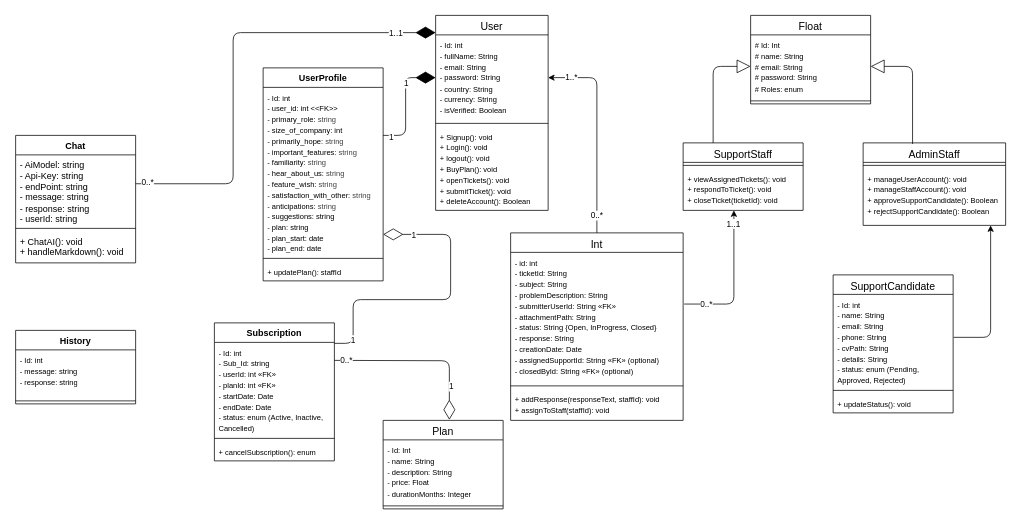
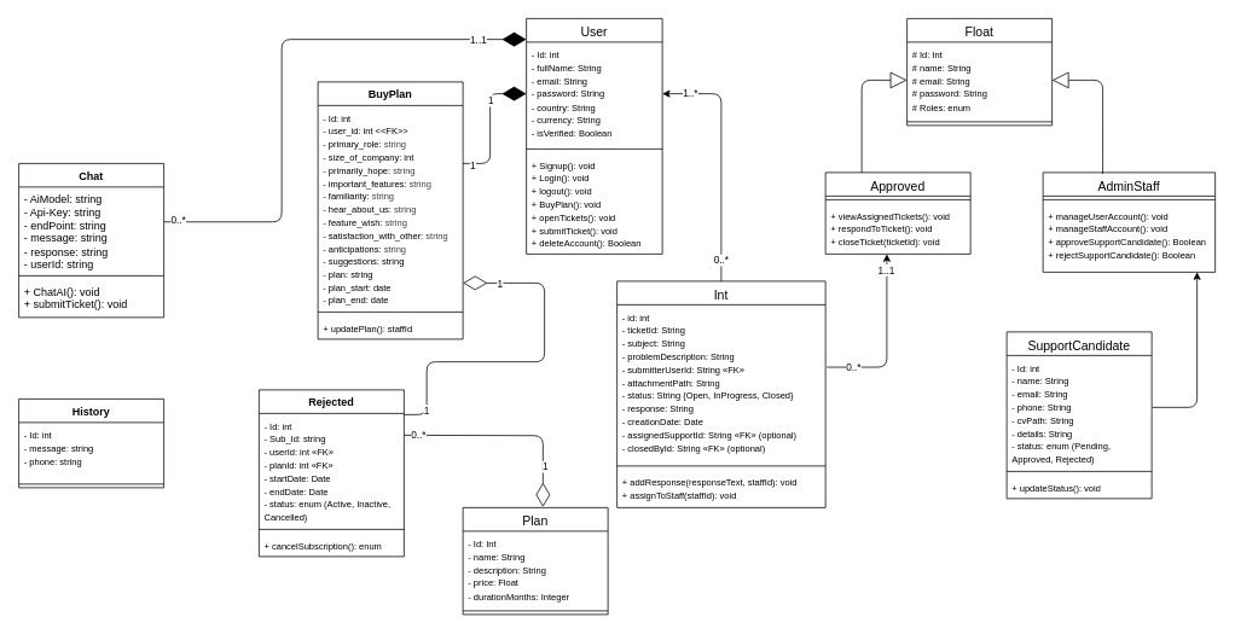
- <mxCell id="6" value="UserProfile" style="swimlane;fontStyle=1;align=center;verticalAlign=top;childLayout=stackLayout;horizontal=1;startSize=26;horizontalStack=0;resizeParent=1;resizeParentMax=0;resizeLast=0;collapsible=1;marginBottom=0;whiteSpace=wrap;html=1;" parent="1" vertex="1"><mxGeometry x="350" y="90" width="160" height="284" as="geometry" /></mxCell>
+ <mxCell id="6" value="BuyPlan" style="swimlane;fontStyle=1;align=center;verticalAlign=top;childLayout=stackLayout;horizontal=1;startSize=26;horizontalStack=0;resizeParent=1;resizeParentMax=0;resizeLast=0;collapsible=1;marginBottom=0;whiteSpace=wrap;html=1;" parent="1" vertex="1"><mxGeometry x="350" y="90" width="160" height="284" as="geometry" /></mxCell>
- <mxCell id="13" value="&lt;span style=&quot;color: rgb(0, 0, 0); font-family: Arial; font-size: 14px; font-weight: 400; text-align: start; text-wrap-mode: nowrap; background-color: rgb(255, 255, 255);&quot;&gt;SupportStaff&lt;/span&gt;" style="swimlane;fontStyle=1;align=center;verticalAlign=top;childLayout=stackLayout;horizontal=1;startSize=26;horizontalStack=0;resizeParent=1;resizeParentMax=0;resizeLast=0;collapsible=1;marginBottom=0;whiteSpace=wrap;html=1;" parent="1" vertex="1"><mxGeometry x="910" y="190" width="160" height="90" as="geometry" /></mxCell>
+ <mxCell id="13" value="&lt;span style=&quot;color: rgb(0, 0, 0); font-family: Arial; font-size: 14px; font-weight: 400; text-align: start; text-wrap-mode: nowrap; background-color: rgb(255, 255, 255);&quot;&gt;Approved&lt;/span&gt;" style="swimlane;fontStyle=1;align=center;verticalAlign=top;childLayout=stackLayout;horizontal=1;startSize=26;horizontalStack=0;resizeParent=1;resizeParentMax=0;resizeLast=0;collapsible=1;marginBottom=0;whiteSpace=wrap;html=1;" parent="1" vertex="1"><mxGeometry x="910" y="190" width="160" height="90" as="geometry" /></mxCell>
- <mxCell id="43" value="+ ChatAI(): void&lt;div&gt;+ handleMarkdown(): void&lt;/div&gt;" style="text;strokeColor=none;fillColor=none;align=left;verticalAlign=top;spacingLeft=4;spacingRight=4;overflow=hidden;rotatable=0;points=[[0,0.5],[1,0.5]];portConstraint=eastwest;whiteSpace=wrap;html=1;" vertex="1" parent="40"><mxGeometry y="128" width="160" height="42" as="geometry" /></mxCell>
+ <mxCell id="43" value="+ ChatAI(): void&lt;div&gt;+ submitTicket(): void&lt;/div&gt;" style="text;strokeColor=none;fillColor=none;align=left;verticalAlign=top;spacingLeft=4;spacingRight=4;overflow=hidden;rotatable=0;points=[[0,0.5],[1,0.5]];portConstraint=eastwest;whiteSpace=wrap;html=1;" vertex="1" parent="40"><mxGeometry y="128" width="160" height="42" as="geometry" /></mxCell>
- <mxCell id="36" value="Subscription" style="swimlane;fontStyle=1;align=center;verticalAlign=top;childLayout=stackLayout;horizontal=1;startSize=26;horizontalStack=0;resizeParent=1;resizeParentMax=0;resizeLast=0;collapsible=1;marginBottom=0;whiteSpace=wrap;html=1;" vertex="1" parent="1"><mxGeometry x="285" y="430" width="160" height="184" as="geometry" /></mxCell>
+ <mxCell id="36" value="Rejected" style="swimlane;fontStyle=1;align=center;verticalAlign=top;childLayout=stackLayout;horizontal=1;startSize=26;horizontalStack=0;resizeParent=1;resizeParentMax=0;resizeLast=0;collapsible=1;marginBottom=0;whiteSpace=wrap;html=1;" vertex="1" parent="1"><mxGeometry x="285" y="430" width="160" height="184" as="geometry" /></mxCell>
- <mxCell id="34" value="&lt;span style=&quot;font-size: 10px;&quot;&gt;- Id: int&lt;/span&gt;&lt;div&gt;&lt;span style=&quot;font-size: 10px;&quot;&gt;- message: string&lt;/span&gt;&lt;/div&gt;&lt;div&gt;&lt;span style=&quot;font-size: 10px;&quot;&gt;- response: string&lt;/span&gt;&lt;/div&gt;" style="text;strokeColor=none;fillColor=none;align=left;verticalAlign=top;spacingLeft=4;spacingRight=4;overflow=hidden;rotatable=0;points=[[0,0.5],[1,0.5]];portConstraint=eastwest;whiteSpace=wrap;html=1;" vertex="1" parent="33"><mxGeometry y="26" width="160" height="64" as="geometry" /></mxCell>
+ <mxCell id="34" value="&lt;span style=&quot;font-size: 10px;&quot;&gt;- Id: int&lt;/span&gt;&lt;div&gt;&lt;span style=&quot;font-size: 10px;&quot;&gt;- message: string&lt;/span&gt;&lt;/div&gt;&lt;div&gt;&lt;span style=&quot;font-size: 10px;&quot;&gt;- phone: string&lt;/span&gt;&lt;/div&gt;" style="text;strokeColor=none;fillColor=none;align=left;verticalAlign=top;spacingLeft=4;spacingRight=4;overflow=hidden;rotatable=0;points=[[0,0.5],[1,0.5]];portConstraint=eastwest;whiteSpace=wrap;html=1;" vertex="1" parent="33"><mxGeometry y="26" width="160" height="64" as="geometry" /></mxCell>
